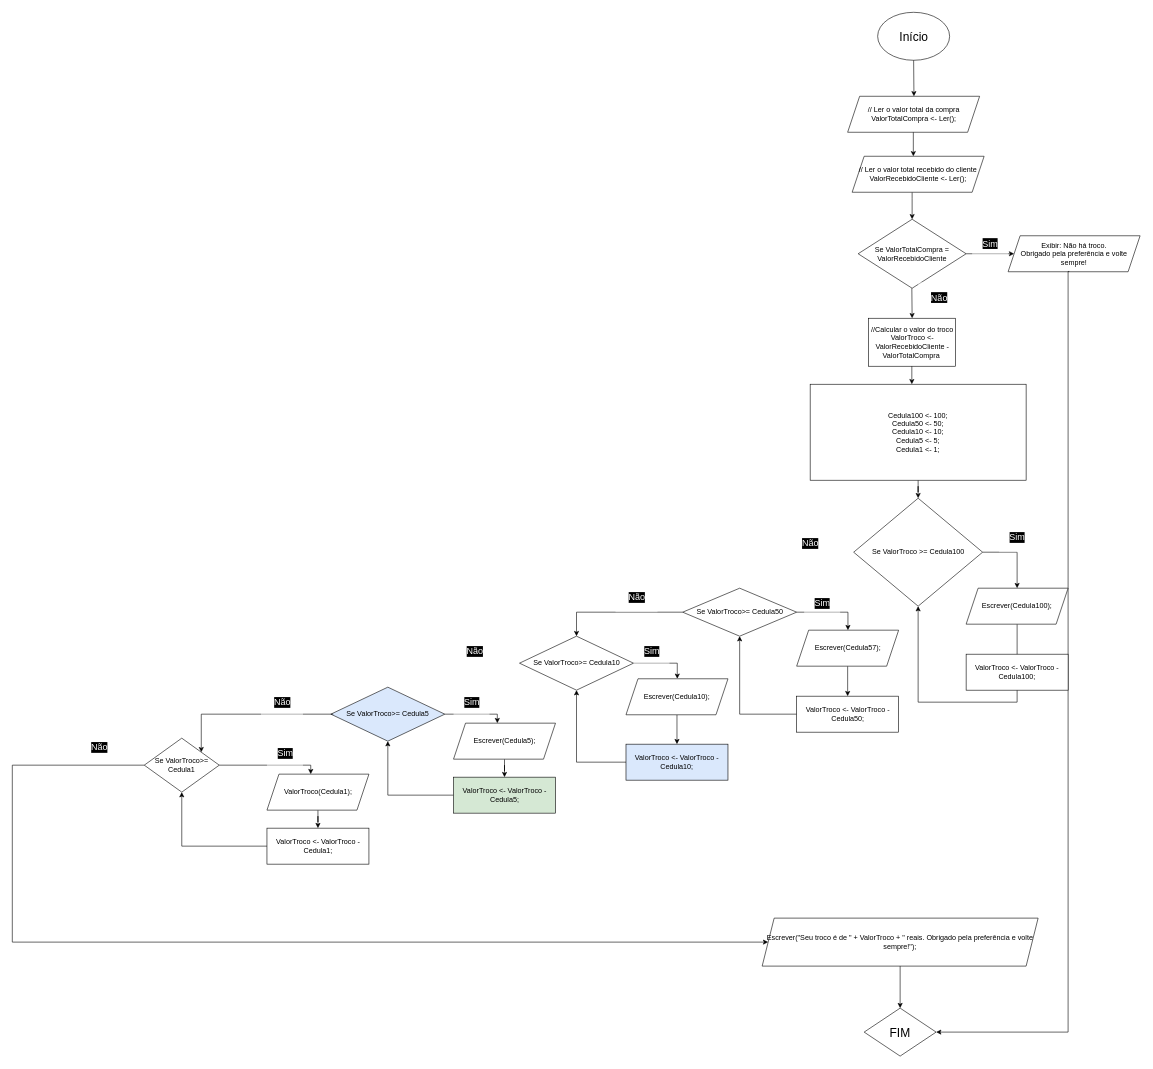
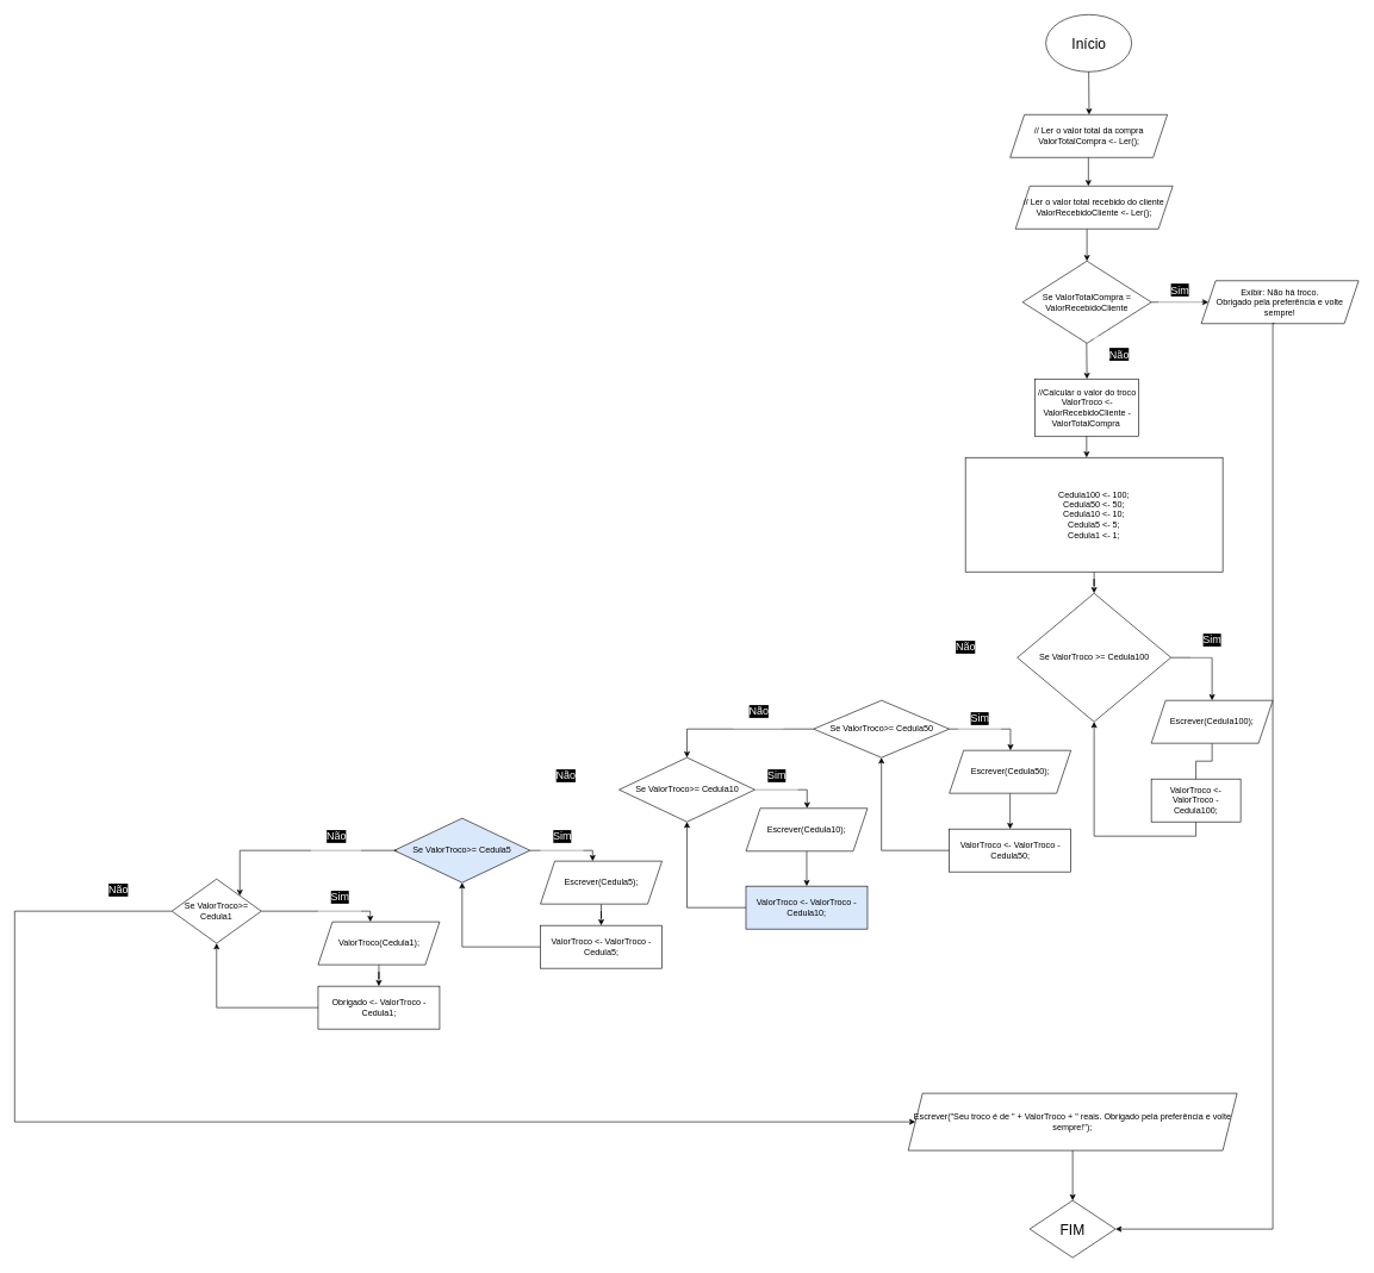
- <mxCell id="36" value="Escrever(Cedula57);" style="shape=parallelogram;perimeter=parallelogramPerimeter;whiteSpace=wrap;html=1;fixedSize=1;" parent="1" vertex="1"><mxGeometry x="1327.5" y="1050" width="170" height="60" as="geometry" /></mxCell>
+ <mxCell id="36" value="Escrever(Cedula50);" style="shape=parallelogram;perimeter=parallelogramPerimeter;whiteSpace=wrap;html=1;fixedSize=1;" parent="1" vertex="1"><mxGeometry x="1327.5" y="1050" width="170" height="60" as="geometry" /></mxCell>
- <mxCell id="26" value="&lt;font style=&quot;vertical-align: inherit;&quot;&gt;&lt;font style=&quot;vertical-align: inherit;&quot;&gt;ValorTroco &amp;lt;- ValorTroco - Cedula100;&lt;/font&gt;&lt;/font&gt;" style="whiteSpace=wrap;html=1;" parent="1" vertex="1"><mxGeometry x="1610" y="1090" width="170" height="60" as="geometry" /></mxCell>
+ <mxCell id="26" value="&lt;font style=&quot;vertical-align: inherit;&quot;&gt;&lt;font style=&quot;vertical-align: inherit;&quot;&gt;ValorTroco &amp;lt;- ValorTroco - Cedula100;&lt;/font&gt;&lt;/font&gt;" style="whiteSpace=wrap;html=1;" parent="1" vertex="1"><mxGeometry x="1610" y="1090" width="125" height="60" as="geometry" /></mxCell>
- <mxCell id="50" value="ValorTroco &amp;lt;- ValorTroco - Cedula5;" style="whiteSpace=wrap;html=1;fillColor=#d5e8d4;" parent="1" vertex="1"><mxGeometry x="755.5" y="1295" width="170" height="60" as="geometry" /></mxCell>
+ <mxCell id="50" value="ValorTroco &amp;lt;- ValorTroco - Cedula5;" style="whiteSpace=wrap;html=1;" parent="1" vertex="1"><mxGeometry x="755.5" y="1295" width="170" height="60" as="geometry" /></mxCell>
- <mxCell id="58" value="ValorTroco &amp;lt;- ValorTroco - Cedula1;" style="whiteSpace=wrap;html=1;" parent="1" vertex="1"><mxGeometry x="444.5" y="1380" width="170" height="60" as="geometry" /></mxCell>
+ <mxCell id="58" value="Obrigado &amp;lt;- ValorTroco - Cedula1;" style="whiteSpace=wrap;html=1;" parent="1" vertex="1"><mxGeometry x="444.5" y="1380" width="170" height="60" as="geometry" /></mxCell>
